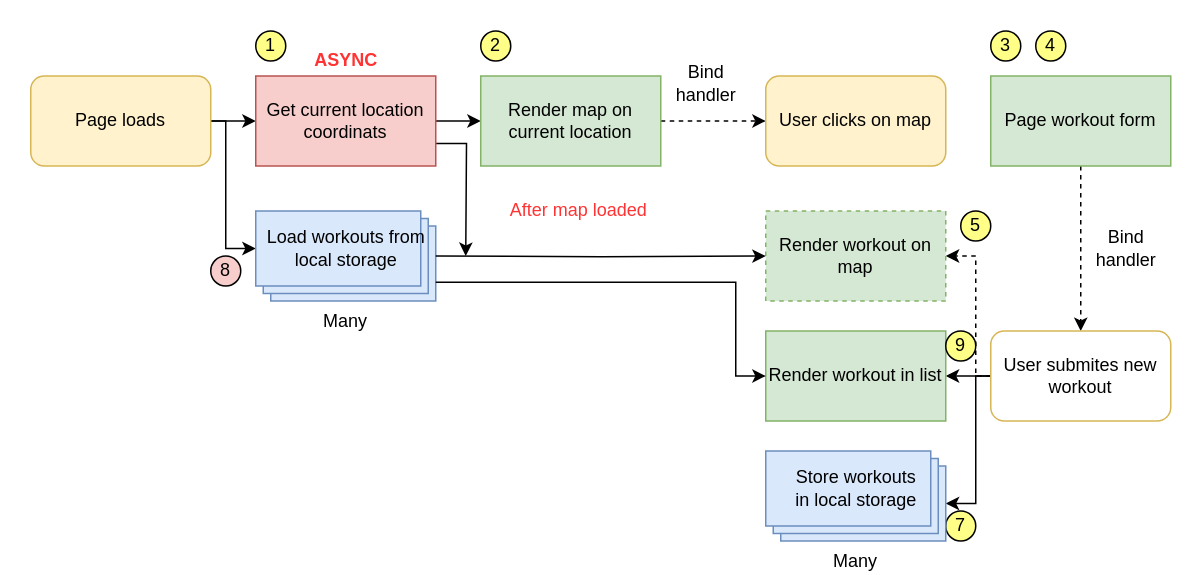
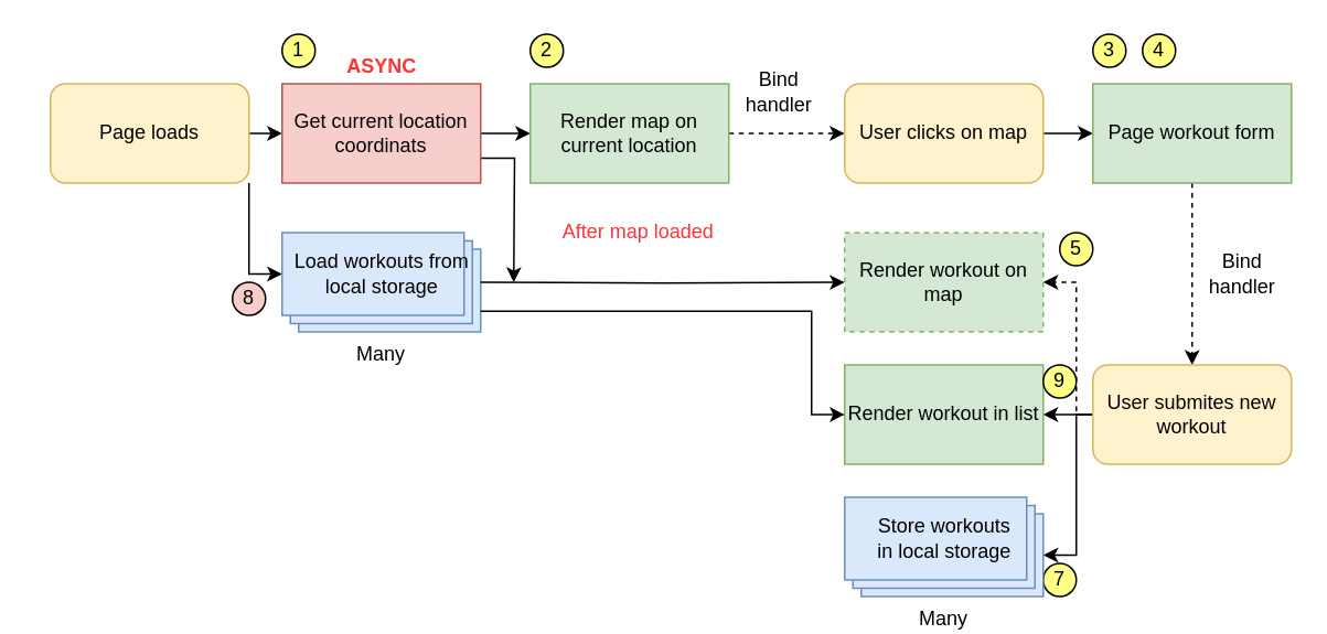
- <mxCell id="4" value="Page loads" style="rounded=1;whiteSpace=wrap;html=1;fillColor=#fff2cc;strokeColor=#d6b656;" vertex="1" parent="1"><mxGeometry x="20" y="50" width="120" height="60" as="geometry" /></mxCell>
+ <mxCell id="4" value="Page loads" style="rounded=1;whiteSpace=wrap;html=1;fillColor=#fff2cc;strokeColor=#d6b656;" vertex="1" parent="1"><mxGeometry x="30" y="50" width="120" height="60" as="geometry" /></mxCell>
+ <mxCell id="14" style="edgeStyle=orthogonalEdgeStyle;rounded=0;orthogonalLoop=1;jettySize=auto;html=1;entryX=0;entryY=0.5;entryDx=0;entryDy=0;" edge="1" parent="1" source="15" target="17"><mxGeometry relative="1" as="geometry" /></mxCell>
- <mxCell id="23" value="User submites new workout" style="rounded=1;whiteSpace=wrap;html=1;fillColor=#ffffff;strokeColor=#d6b656;" vertex="1" parent="1"><mxGeometry x="660" y="220" width="120" height="60" as="geometry" /></mxCell>
+ <mxCell id="23" value="User submites new workout" style="rounded=1;whiteSpace=wrap;html=1;fillColor=#fff2cc;strokeColor=#d6b656;" vertex="1" parent="1"><mxGeometry x="660" y="220" width="120" height="60" as="geometry" /></mxCell>
